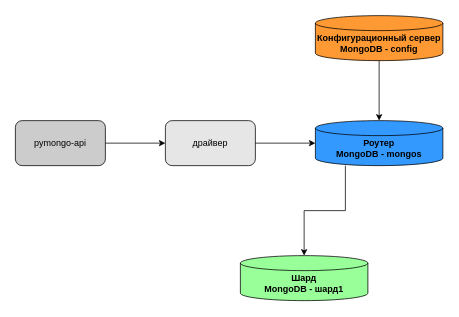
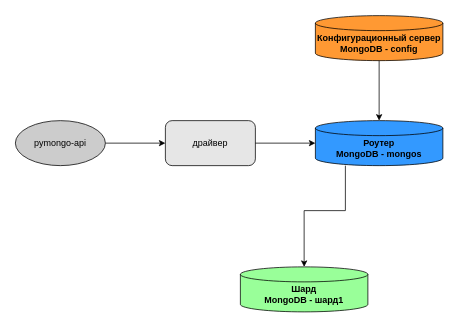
- <mxCell id="3" value="pymongo-api" style="rounded=1;whiteSpace=wrap;html=1;strokeWidth=1;fillColor=#CCCCCC;" parent="1" vertex="1"><mxGeometry y="160" width="120" height="60" as="geometry" x="20" /></mxCell>
+ <mxCell id="3" value="pymongo-api" style="ellipse;whiteSpace=wrap;html=1;strokeWidth=1;fillColor=#CCCCCC;" parent="1" vertex="1"><mxGeometry y="160" width="120" height="60" as="geometry" x="20" /></mxCell>
- <mxCell id="7" value="&lt;div&gt;&lt;b&gt;&lt;br&gt;&lt;/b&gt;&lt;/div&gt;&lt;b&gt;Шард&lt;/b&gt;&lt;div&gt;&lt;b&gt;MongoDB - шард1&lt;/b&gt;&lt;br&gt;&lt;/div&gt;" style="strokeWidth=1;html=1;shape=mxgraph.flowchart.database;whiteSpace=wrap;fillColor=#99FF99;" parent="1" vertex="1"><mxGeometry x="320" y="340" width="170" height="60" as="geometry" /></mxCell>
+ <mxCell id="7" value="&lt;div&gt;&lt;b&gt;&lt;br&gt;&lt;/b&gt;&lt;/div&gt;&lt;b&gt;Шард&lt;/b&gt;&lt;div&gt;&lt;b&gt;MongoDB - шард1&lt;/b&gt;&lt;br&gt;&lt;/div&gt;" style="strokeWidth=1;html=1;shape=mxgraph.flowchart.database;whiteSpace=wrap;fillColor=#99FF99;" parent="1" vertex="1"><mxGeometry x="320" y="355" width="170" height="60" as="geometry" /></mxCell>
